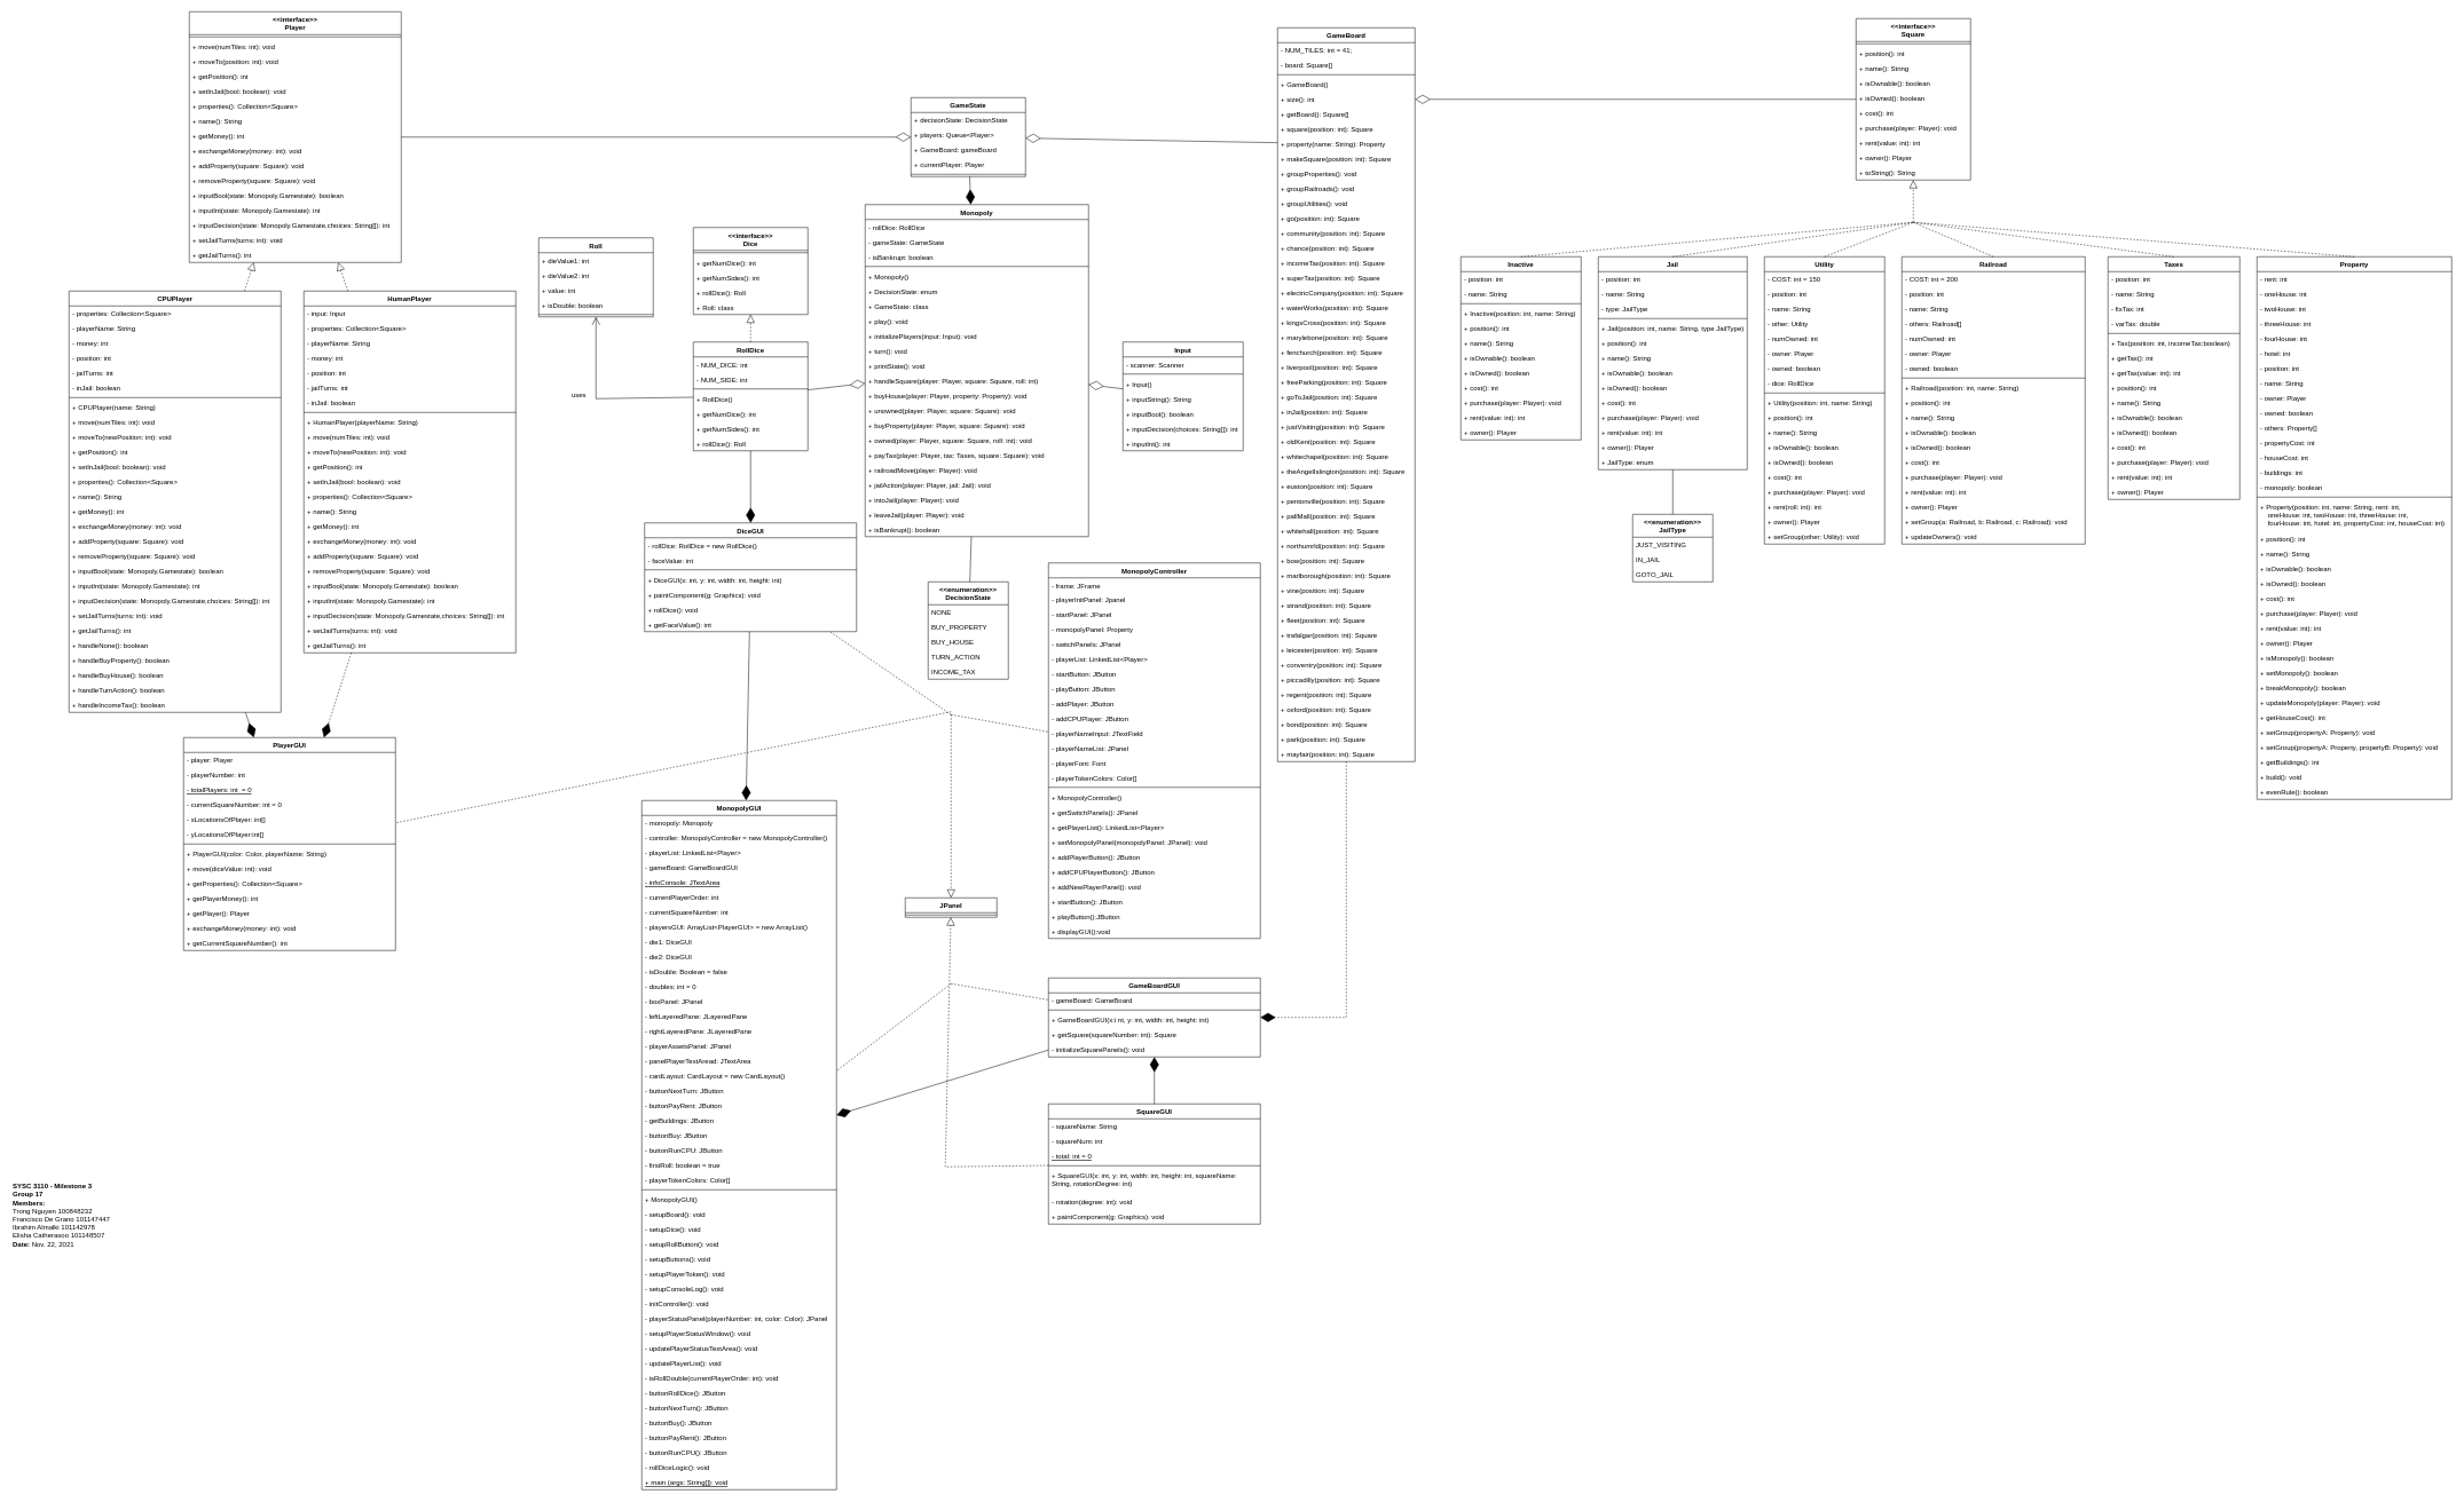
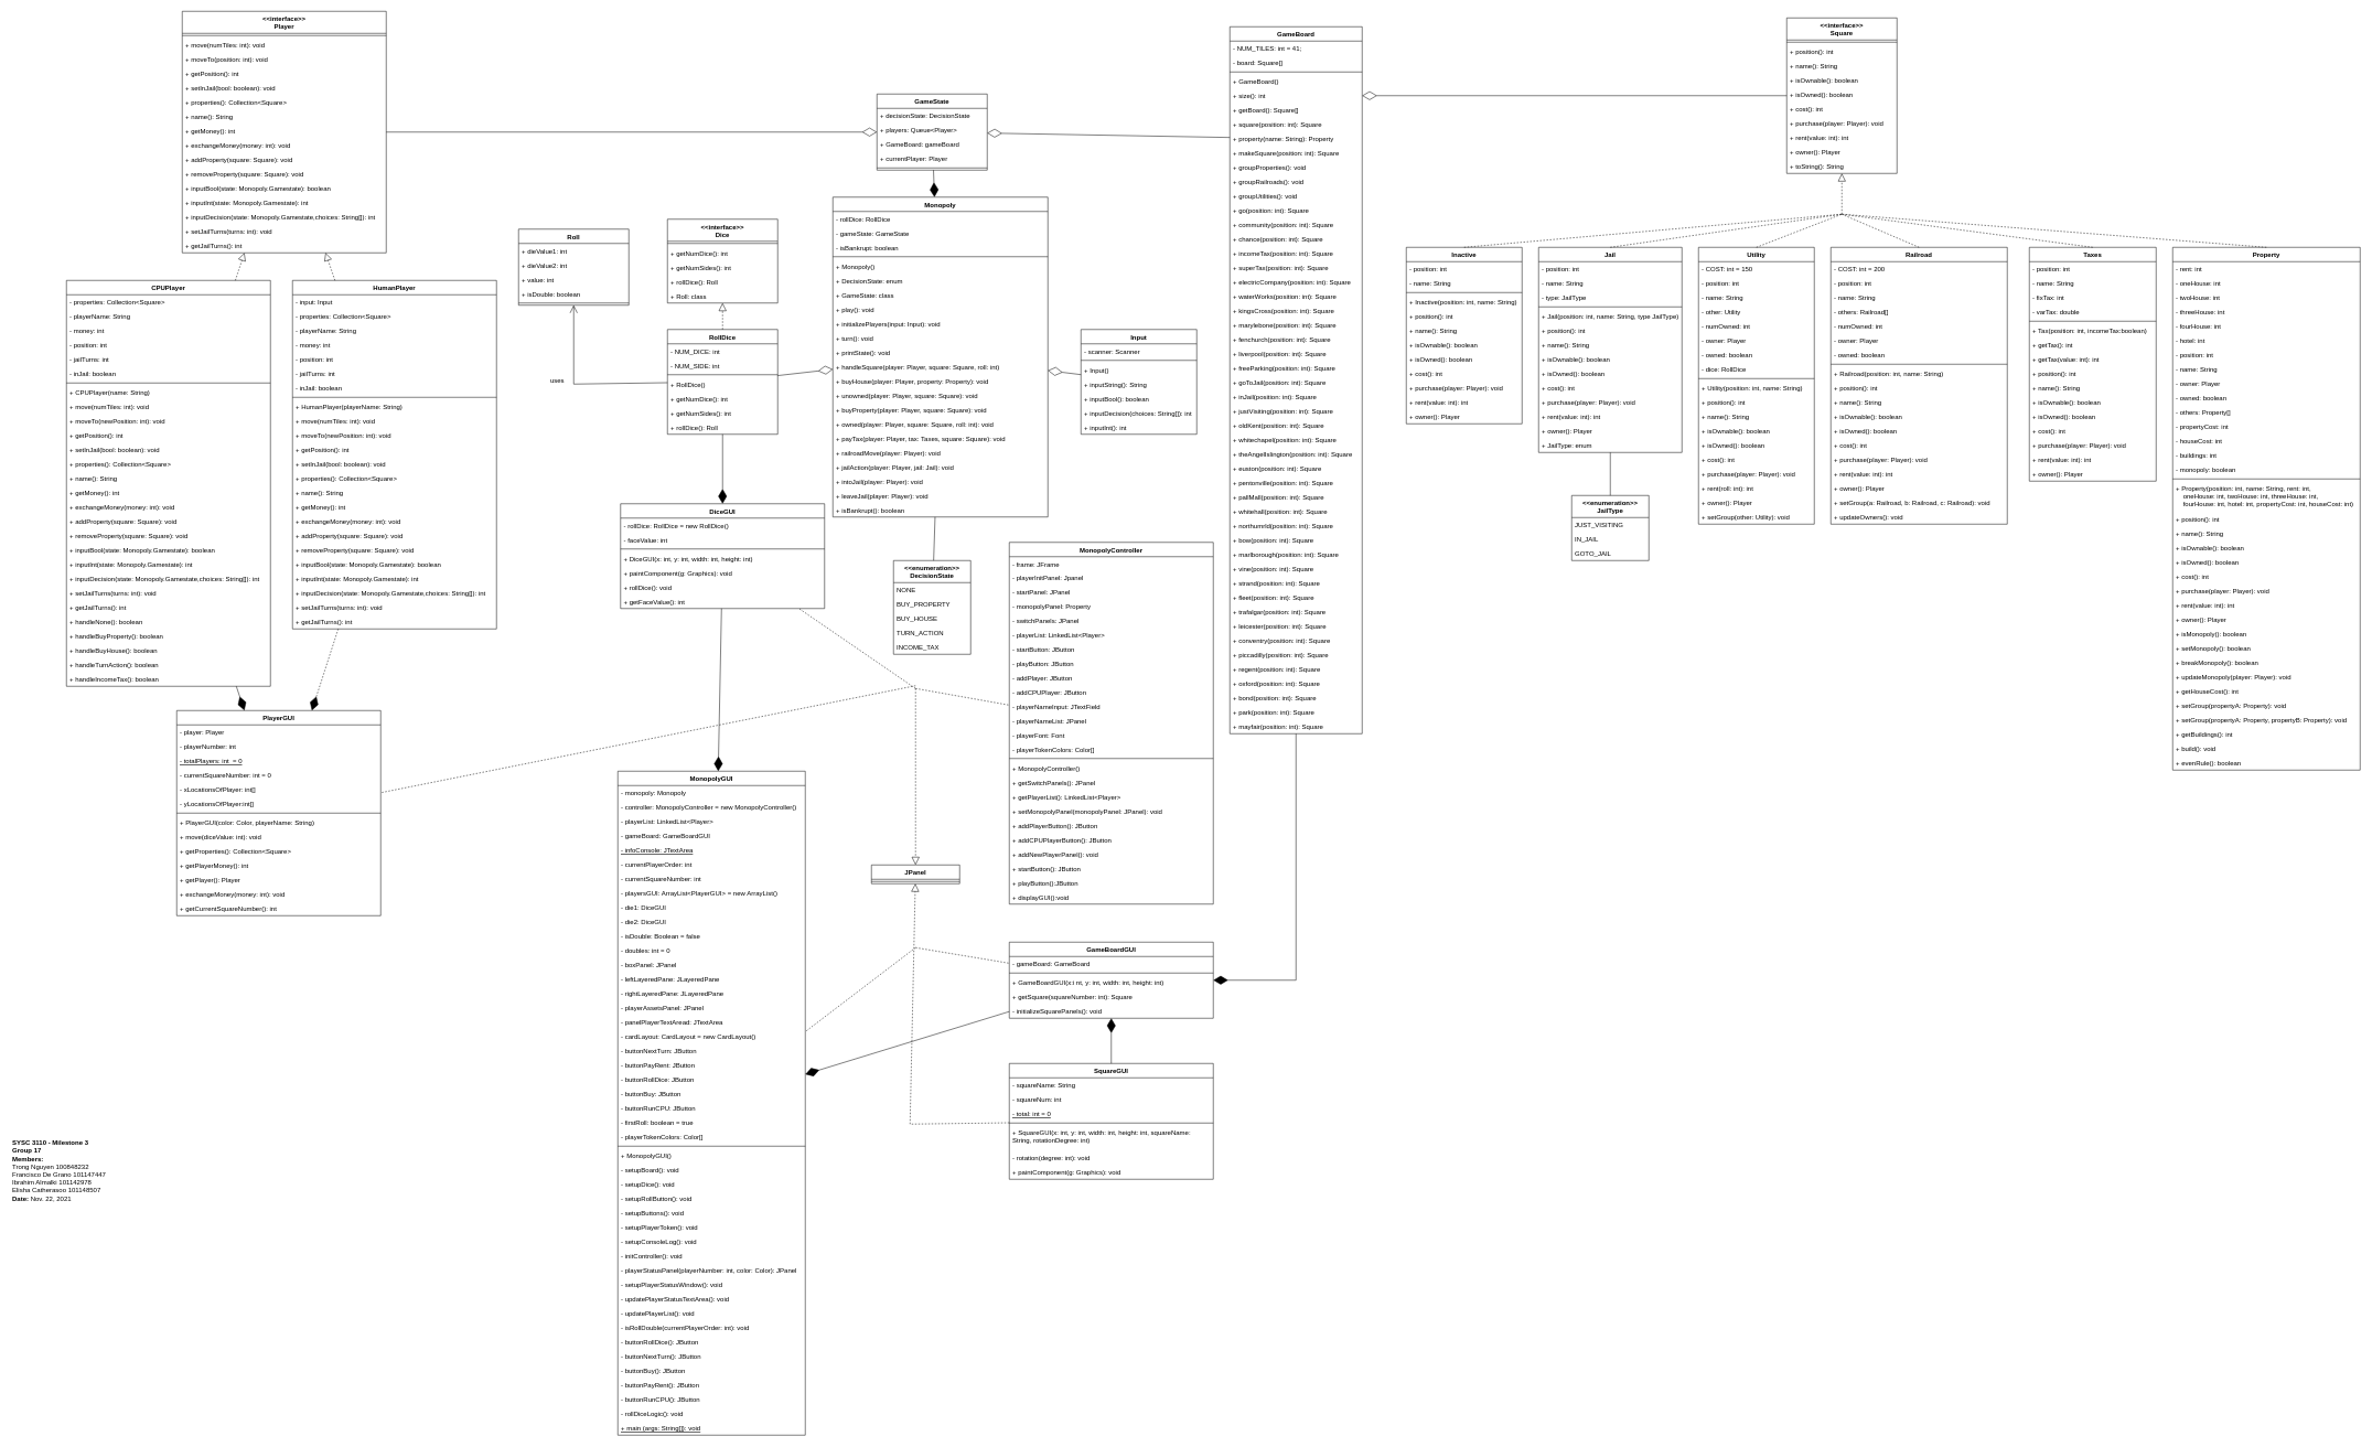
- <mxCell id="432" value="" style="endArrow=diamondThin;endFill=1;endSize=24;html=1;rounded=0;dashed=1;" parent="1" source="209" target="376" edge="1"><mxGeometry width="160" relative="1" as="geometry"><mxPoint x="1985" y="2378" as="sourcePoint" /><mxPoint x="1985" y="2076" as="targetPoint" /><Array as="points"><mxPoint x="2350" y="1777" /></Array></mxGeometry></mxCell>
+ <mxCell id="432" value="" style="endArrow=diamondThin;endFill=1;endSize=24;html=1;rounded=0;" parent="1" source="209" target="376" edge="1"><mxGeometry width="160" relative="1" as="geometry"><mxPoint x="1985" y="2378" as="sourcePoint" /><mxPoint x="1985" y="2076" as="targetPoint" /><Array as="points"><mxPoint x="2350" y="1777" /></Array></mxGeometry></mxCell>
- <mxCell id="335" value="- getBuildings: JButton" style="text;strokeColor=none;fillColor=none;align=left;verticalAlign=top;spacingLeft=4;spacingRight=4;overflow=hidden;rotatable=0;points=[[0,0.5],[1,0.5]];portConstraint=eastwest;" parent="314" vertex="1"><mxGeometry y="546" width="340" height="26" as="geometry" /></mxCell>
+ <mxCell id="335" value="- buttonRollDice: JButton" style="text;strokeColor=none;fillColor=none;align=left;verticalAlign=top;spacingLeft=4;spacingRight=4;overflow=hidden;rotatable=0;points=[[0,0.5],[1,0.5]];portConstraint=eastwest;" parent="314" vertex="1"><mxGeometry y="546" width="340" height="26" as="geometry" /></mxCell>
